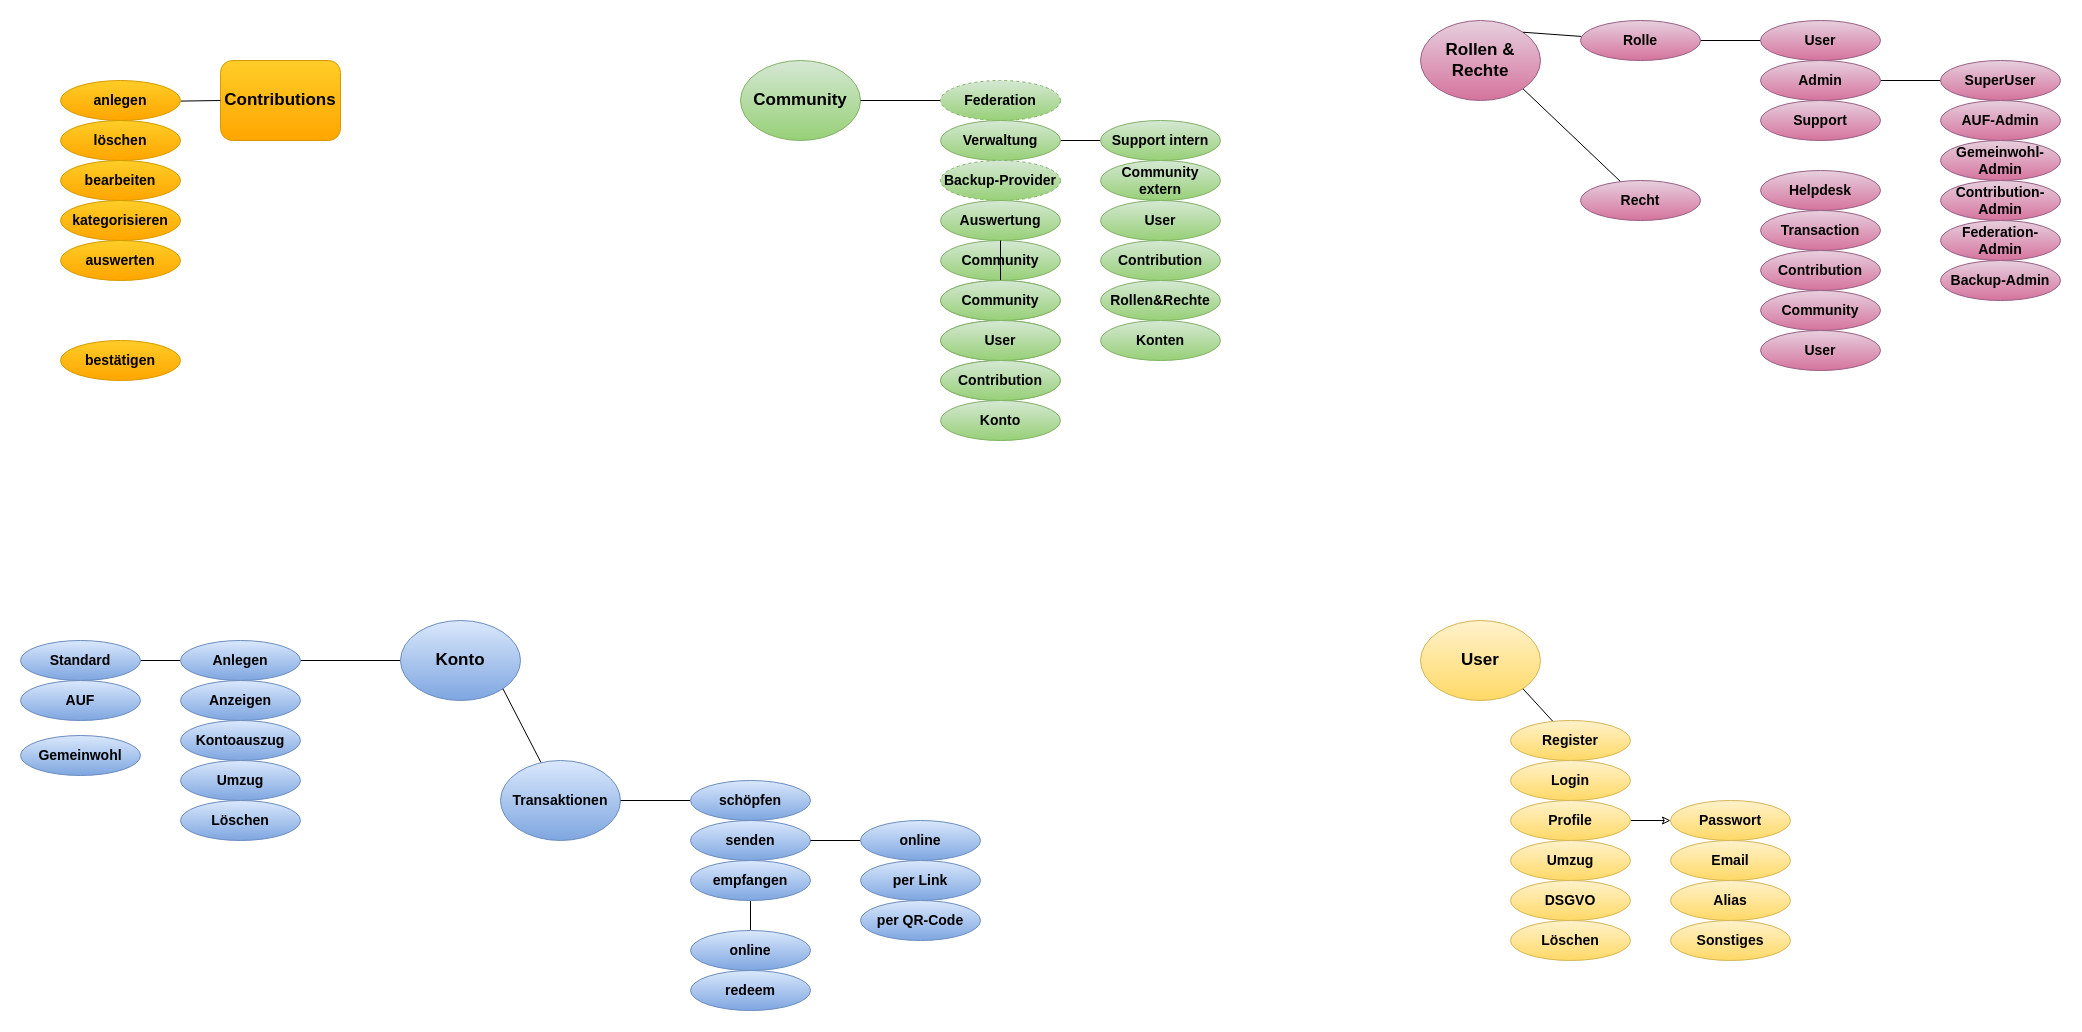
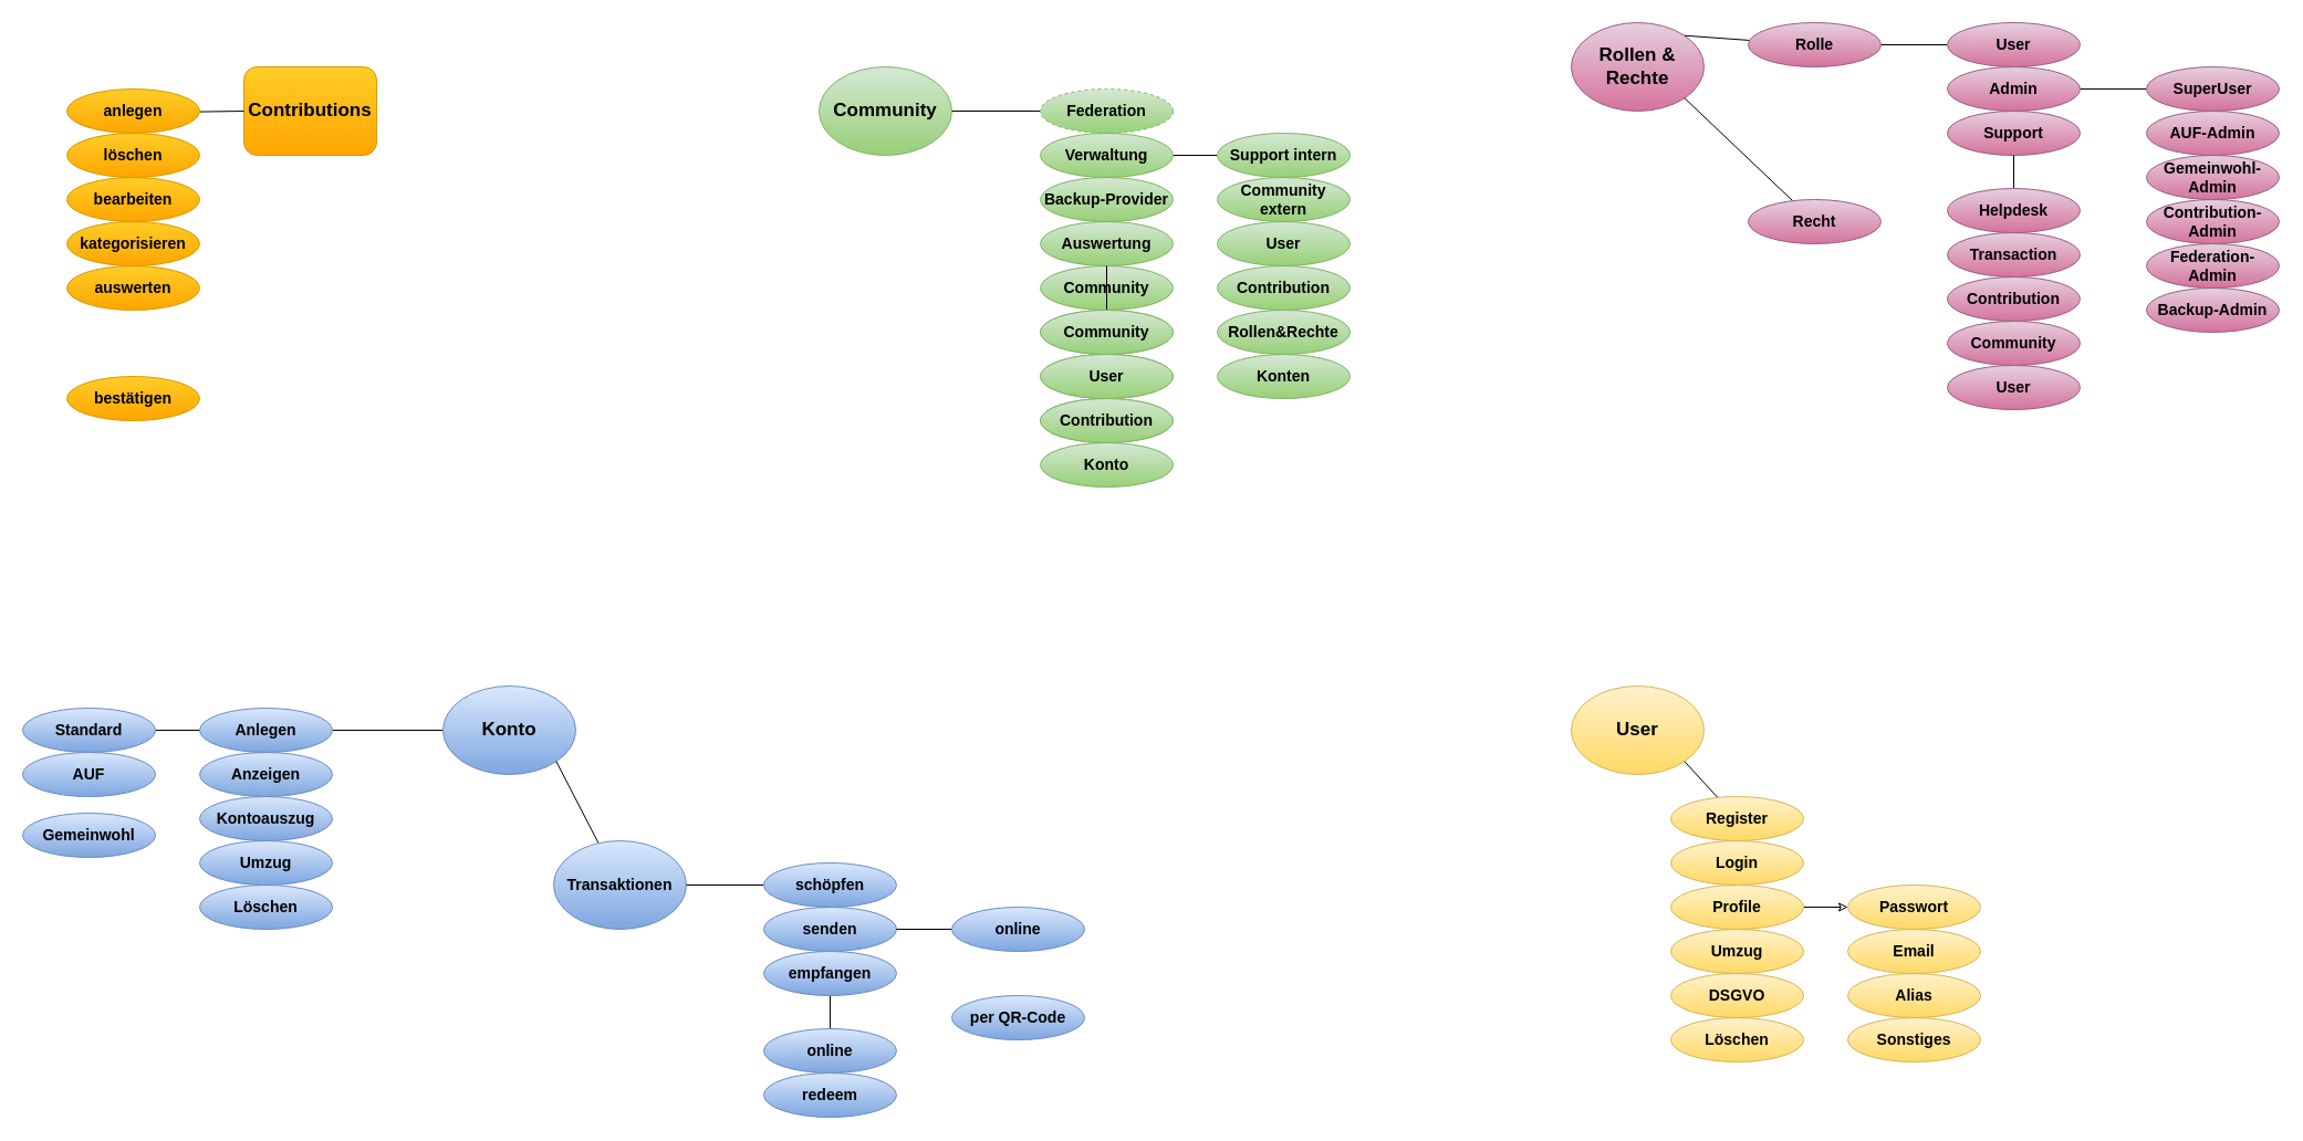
+ <mxCell id="53" style="edgeStyle=none;html=1;entryX=0.5;entryY=1;entryDx=0;entryDy=0;fontSize=14;endArrow=none;endFill=0;" edge="1" parent="1" source="54" target="47"><mxGeometry relative="1" as="geometry" /></mxCell>
- <mxCell id="74" value="Backup-Provider" style="ellipse;whiteSpace=wrap;html=1;fillColor=#d5e8d4;gradientColor=#97d077;strokeColor=#82b366;fontSize=14;fontStyle=1;dashed=1;" vertex="1" parent="1"><mxGeometry x="940" y="160" width="120" height="40" as="geometry" /></mxCell>
+ <mxCell id="74" value="Backup-Provider" style="ellipse;whiteSpace=wrap;html=1;fillColor=#d5e8d4;gradientColor=#97d077;strokeColor=#82b366;fontSize=14;fontStyle=1" vertex="1" parent="1"><mxGeometry x="940" y="160" width="120" height="40" as="geometry" /></mxCell>
- <mxCell id="82" value="per Link" style="ellipse;whiteSpace=wrap;html=1;fillColor=#dae8fc;gradientColor=#7ea6e0;strokeColor=#6c8ebf;fontSize=14;fontStyle=1" vertex="1" parent="1"><mxGeometry x="860" y="860" width="120" height="40" as="geometry" /></mxCell>
